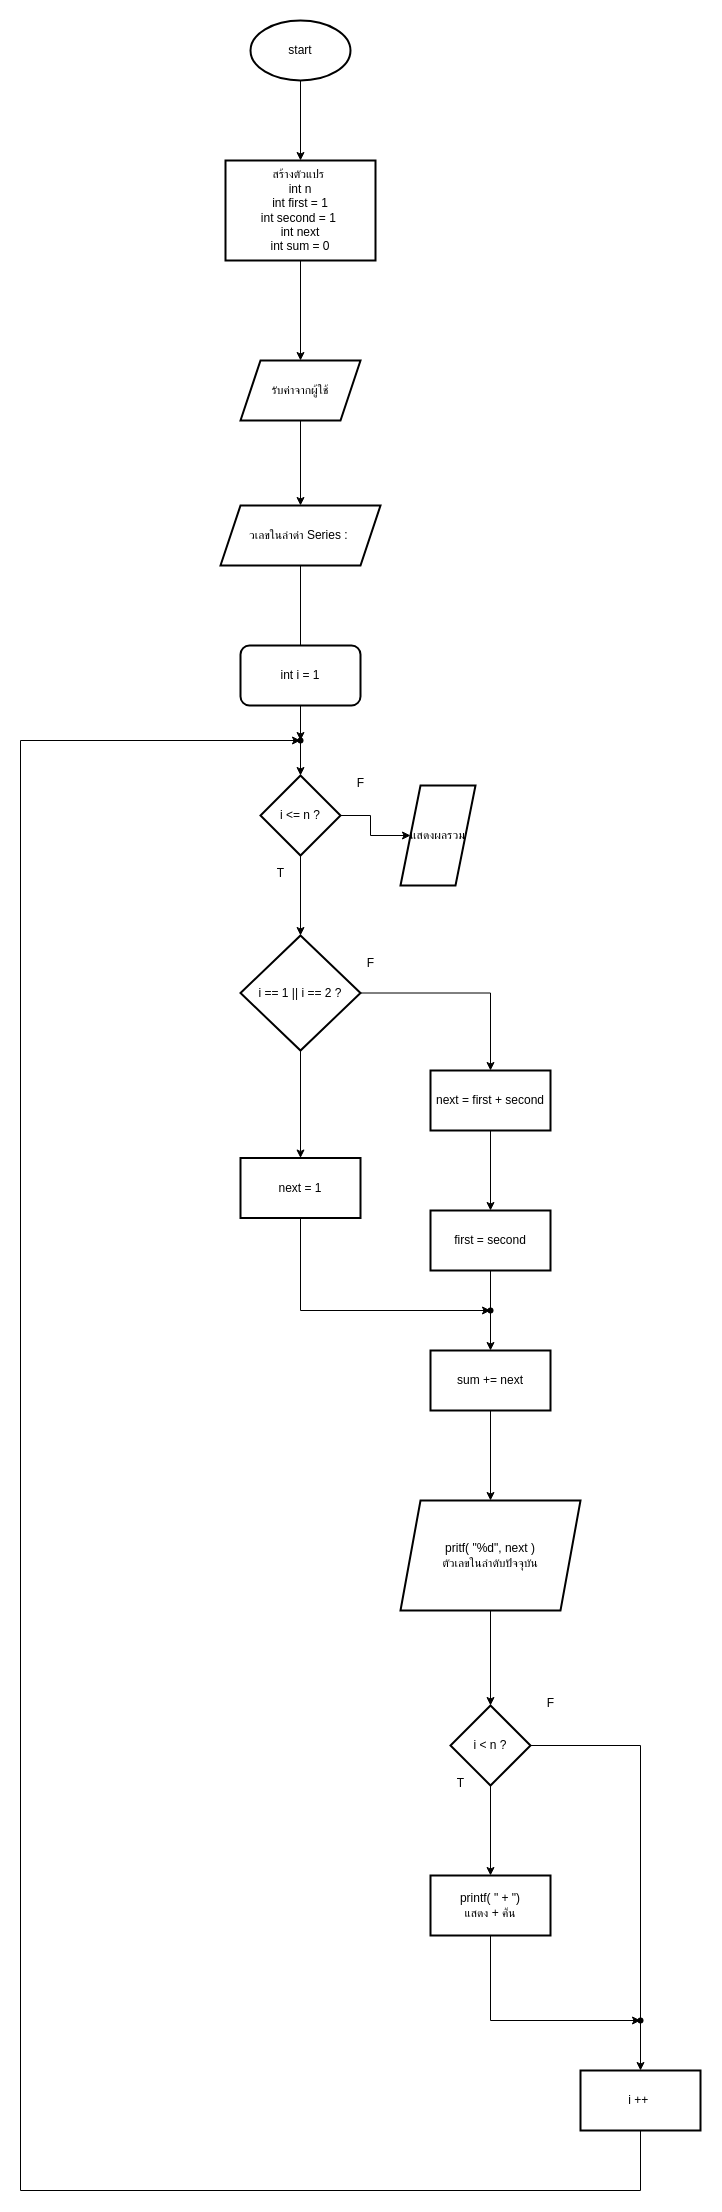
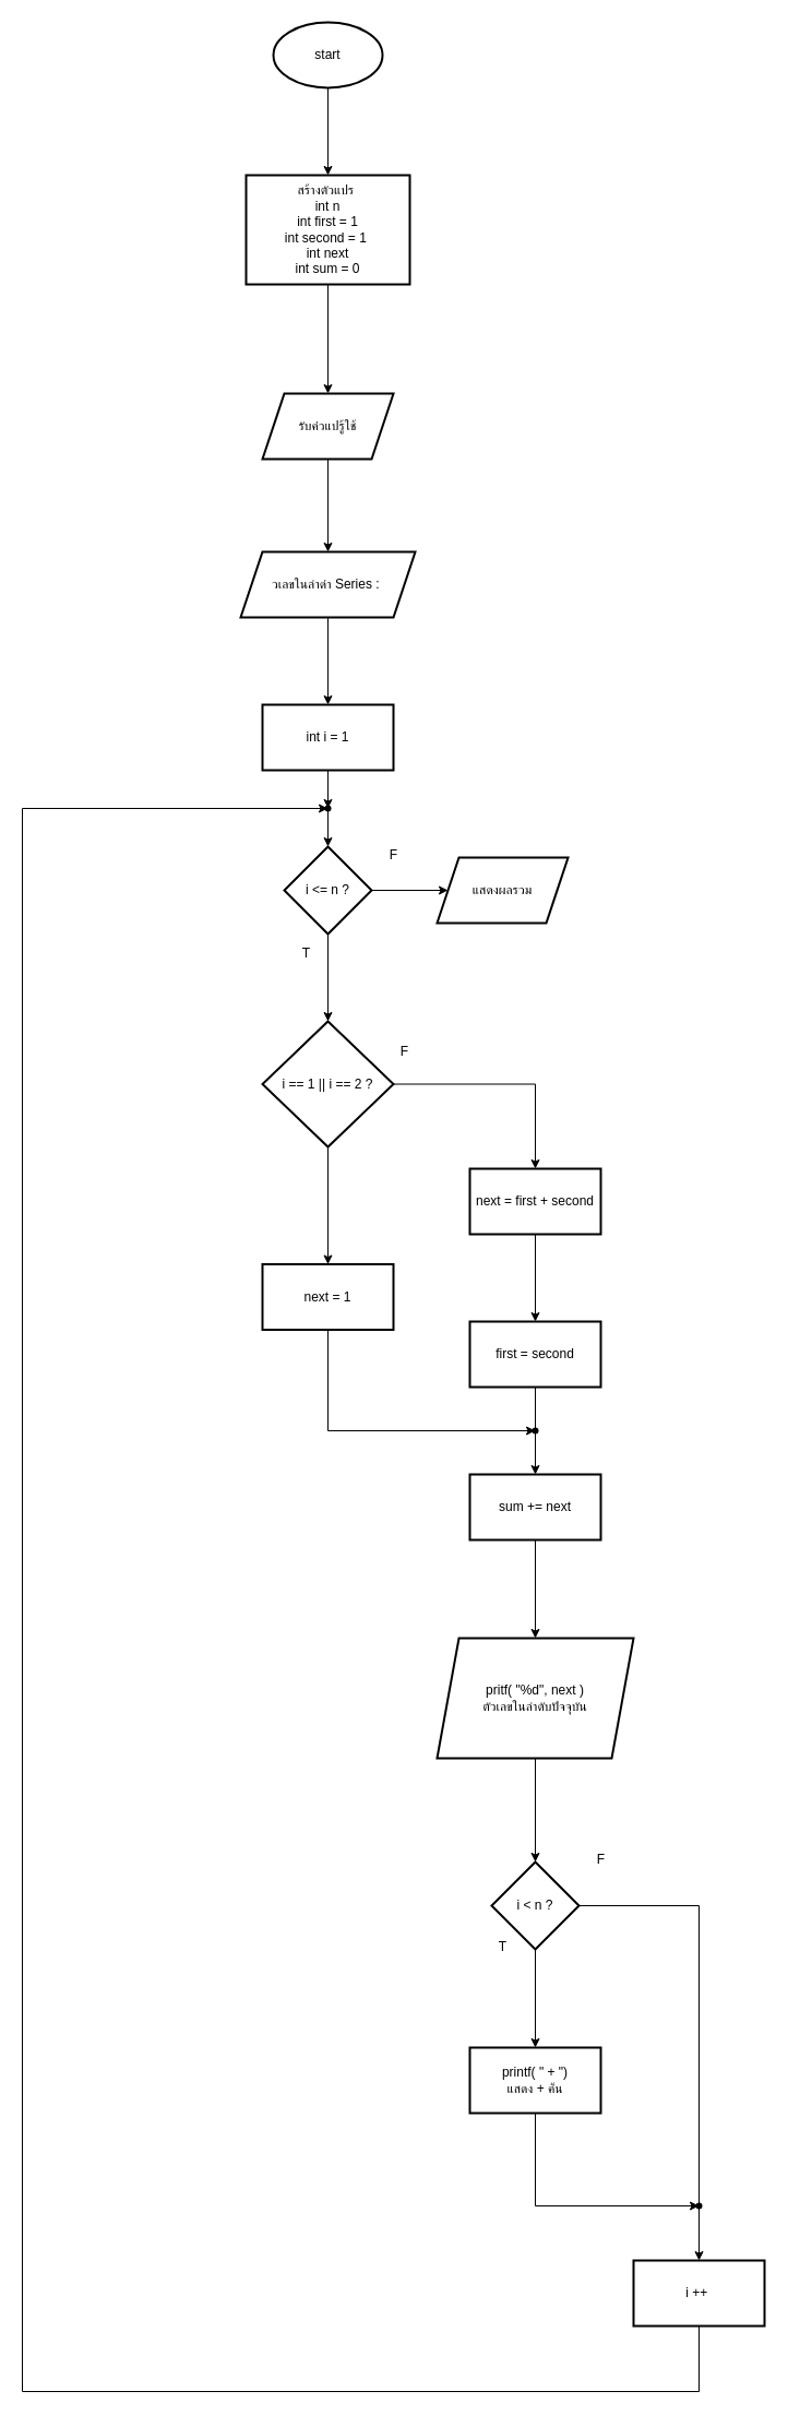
- <mxCell id="7" value="รับค่าจากผู้ใช้" style="shape=parallelogram;perimeter=parallelogramPerimeter;whiteSpace=wrap;html=1;fixedSize=1;strokeWidth=2;" vertex="1" parent="1"><mxGeometry x="240" y="360" width="120" height="60" as="geometry" /></mxCell>
+ <mxCell id="7" value="รับค่วแปรู้ใช้" style="shape=parallelogram;perimeter=parallelogramPerimeter;whiteSpace=wrap;html=1;fixedSize=1;strokeWidth=2;" vertex="1" parent="1"><mxGeometry x="240" y="360" width="120" height="60" as="geometry" /></mxCell>
- <mxCell id="8" value="" style="edgeStyle=orthogonalEdgeStyle;rounded=0;orthogonalLoop=1;jettySize=auto;html=1;endArrow=none;" edge="1" parent="1" source="9" target="11"><mxGeometry relative="1" as="geometry" /></mxCell>
+ <mxCell id="8" value="" style="edgeStyle=orthogonalEdgeStyle;rounded=0;orthogonalLoop=1;jettySize=auto;html=1;" edge="1" parent="1" source="9" target="11"><mxGeometry relative="1" as="geometry" /></mxCell>
- <mxCell id="11" value="int i = 1" style="whiteSpace=wrap;html=1;strokeWidth=2;rounded=1;" vertex="1" parent="1"><mxGeometry x="240" y="645" width="120" height="60" as="geometry" /></mxCell>
+ <mxCell id="11" value="int i = 1" style="whiteSpace=wrap;html=1;strokeWidth=2;" vertex="1" parent="1"><mxGeometry x="240" y="645" width="120" height="60" as="geometry" /></mxCell>
- <mxCell id="15" value="แสดงผลรวม" style="shape=parallelogram;perimeter=parallelogramPerimeter;whiteSpace=wrap;html=1;fixedSize=1;strokeWidth=2;" vertex="1" parent="1"><mxGeometry x="400" y="785" width="75" height="100" as="geometry" /></mxCell>
+ <mxCell id="15" value="แสดงผลรวม" style="shape=parallelogram;perimeter=parallelogramPerimeter;whiteSpace=wrap;html=1;fixedSize=1;strokeWidth=2;" vertex="1" parent="1"><mxGeometry x="400" y="785" width="120" height="60" as="geometry" /></mxCell>
